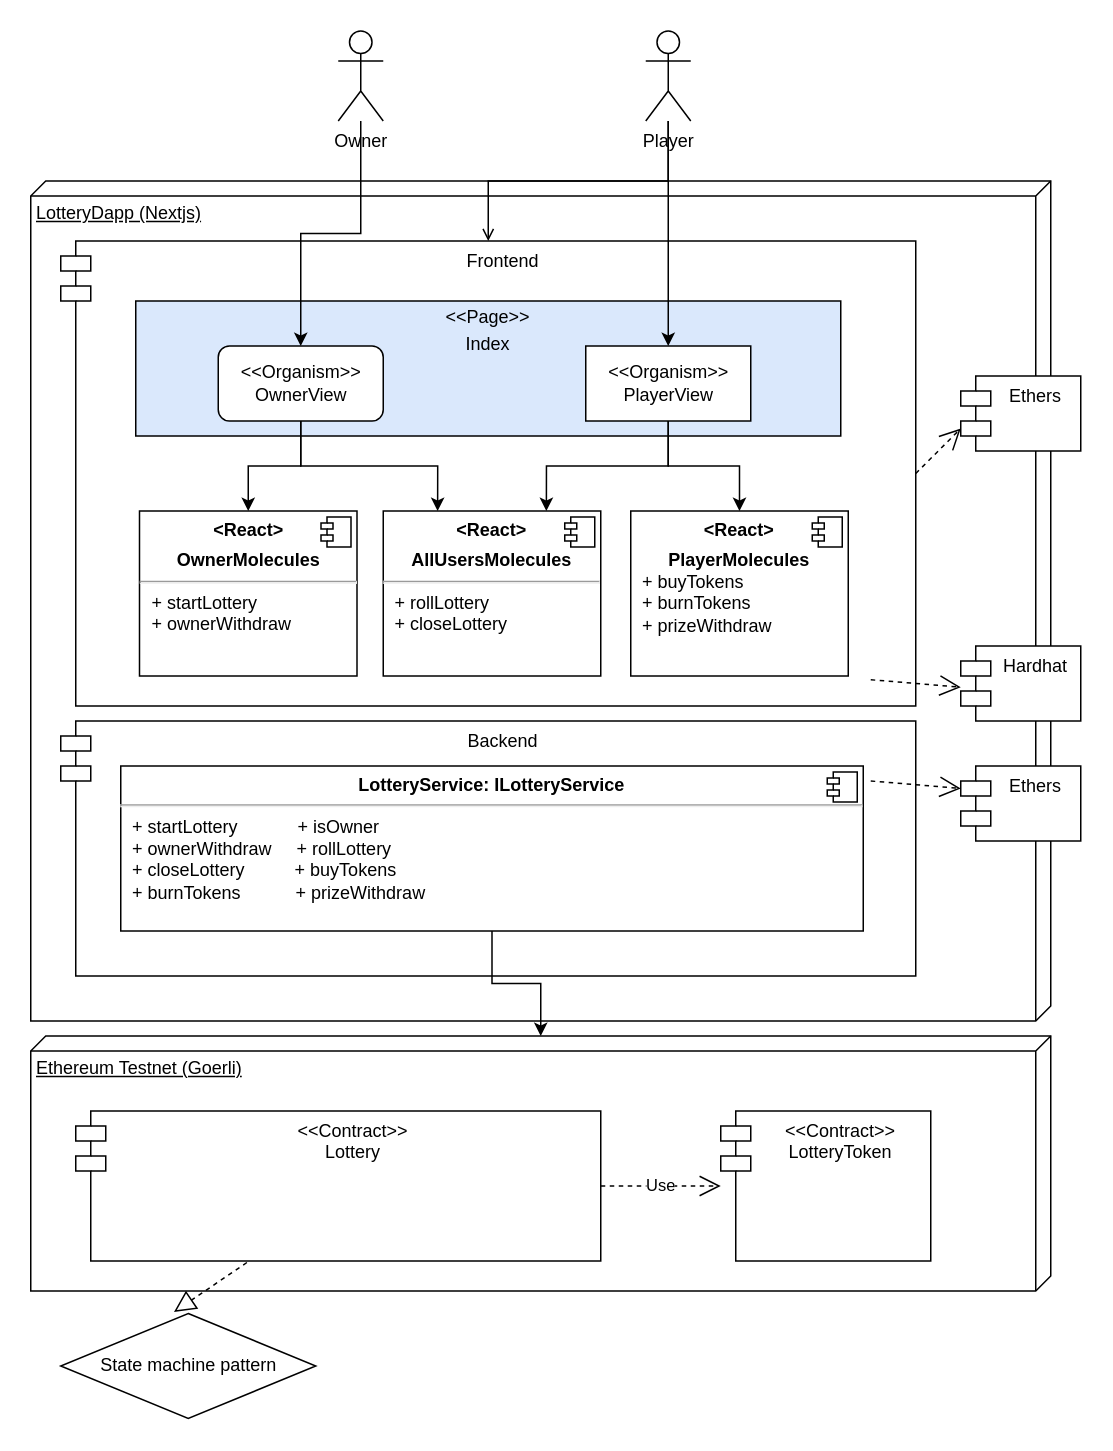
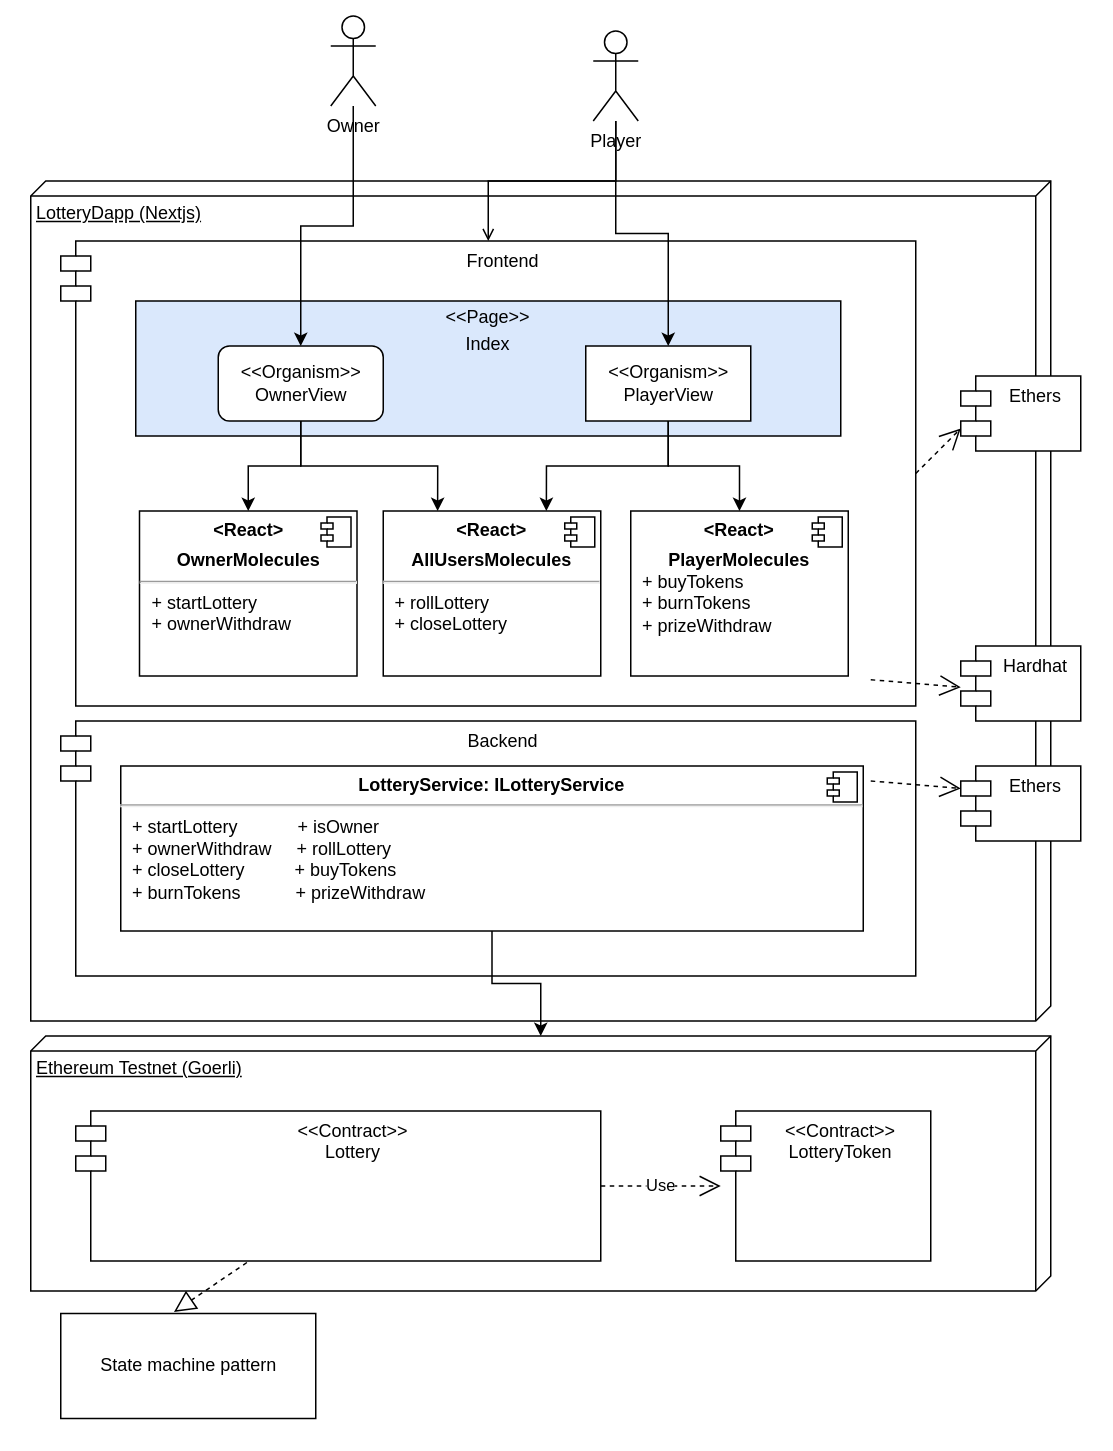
- <mxCell id="15" value="Owner" style="shape=umlActor;verticalLabelPosition=bottom;verticalAlign=top;html=1;" parent="1" vertex="1"><mxGeometry x="225" y="20" width="30" height="60" as="geometry" /></mxCell>
+ <mxCell id="15" value="Owner" style="shape=umlActor;verticalLabelPosition=bottom;verticalAlign=top;html=1;" parent="1" vertex="1"><mxGeometry x="220" y="10" width="30" height="60" as="geometry" /></mxCell>
- <mxCell id="34" value="Player" style="shape=umlActor;verticalLabelPosition=bottom;verticalAlign=top;html=1;" parent="1" vertex="1"><mxGeometry x="430" y="20" width="30" height="60" as="geometry" /></mxCell>
+ <mxCell id="34" value="Player" style="shape=umlActor;verticalLabelPosition=bottom;verticalAlign=top;html=1;" parent="1" vertex="1"><mxGeometry x="395" y="20" width="30" height="60" as="geometry" /></mxCell>
- <mxCell id="23" value="State machine pattern" style="rhombus;html=1;" parent="1" vertex="1"><mxGeometry x="40" y="875" width="170" height="70" as="geometry" /></mxCell>
+ <mxCell id="23" value="State machine pattern" style="html=1;" parent="1" vertex="1"><mxGeometry x="40" y="875" width="170" height="70" as="geometry" /></mxCell>
